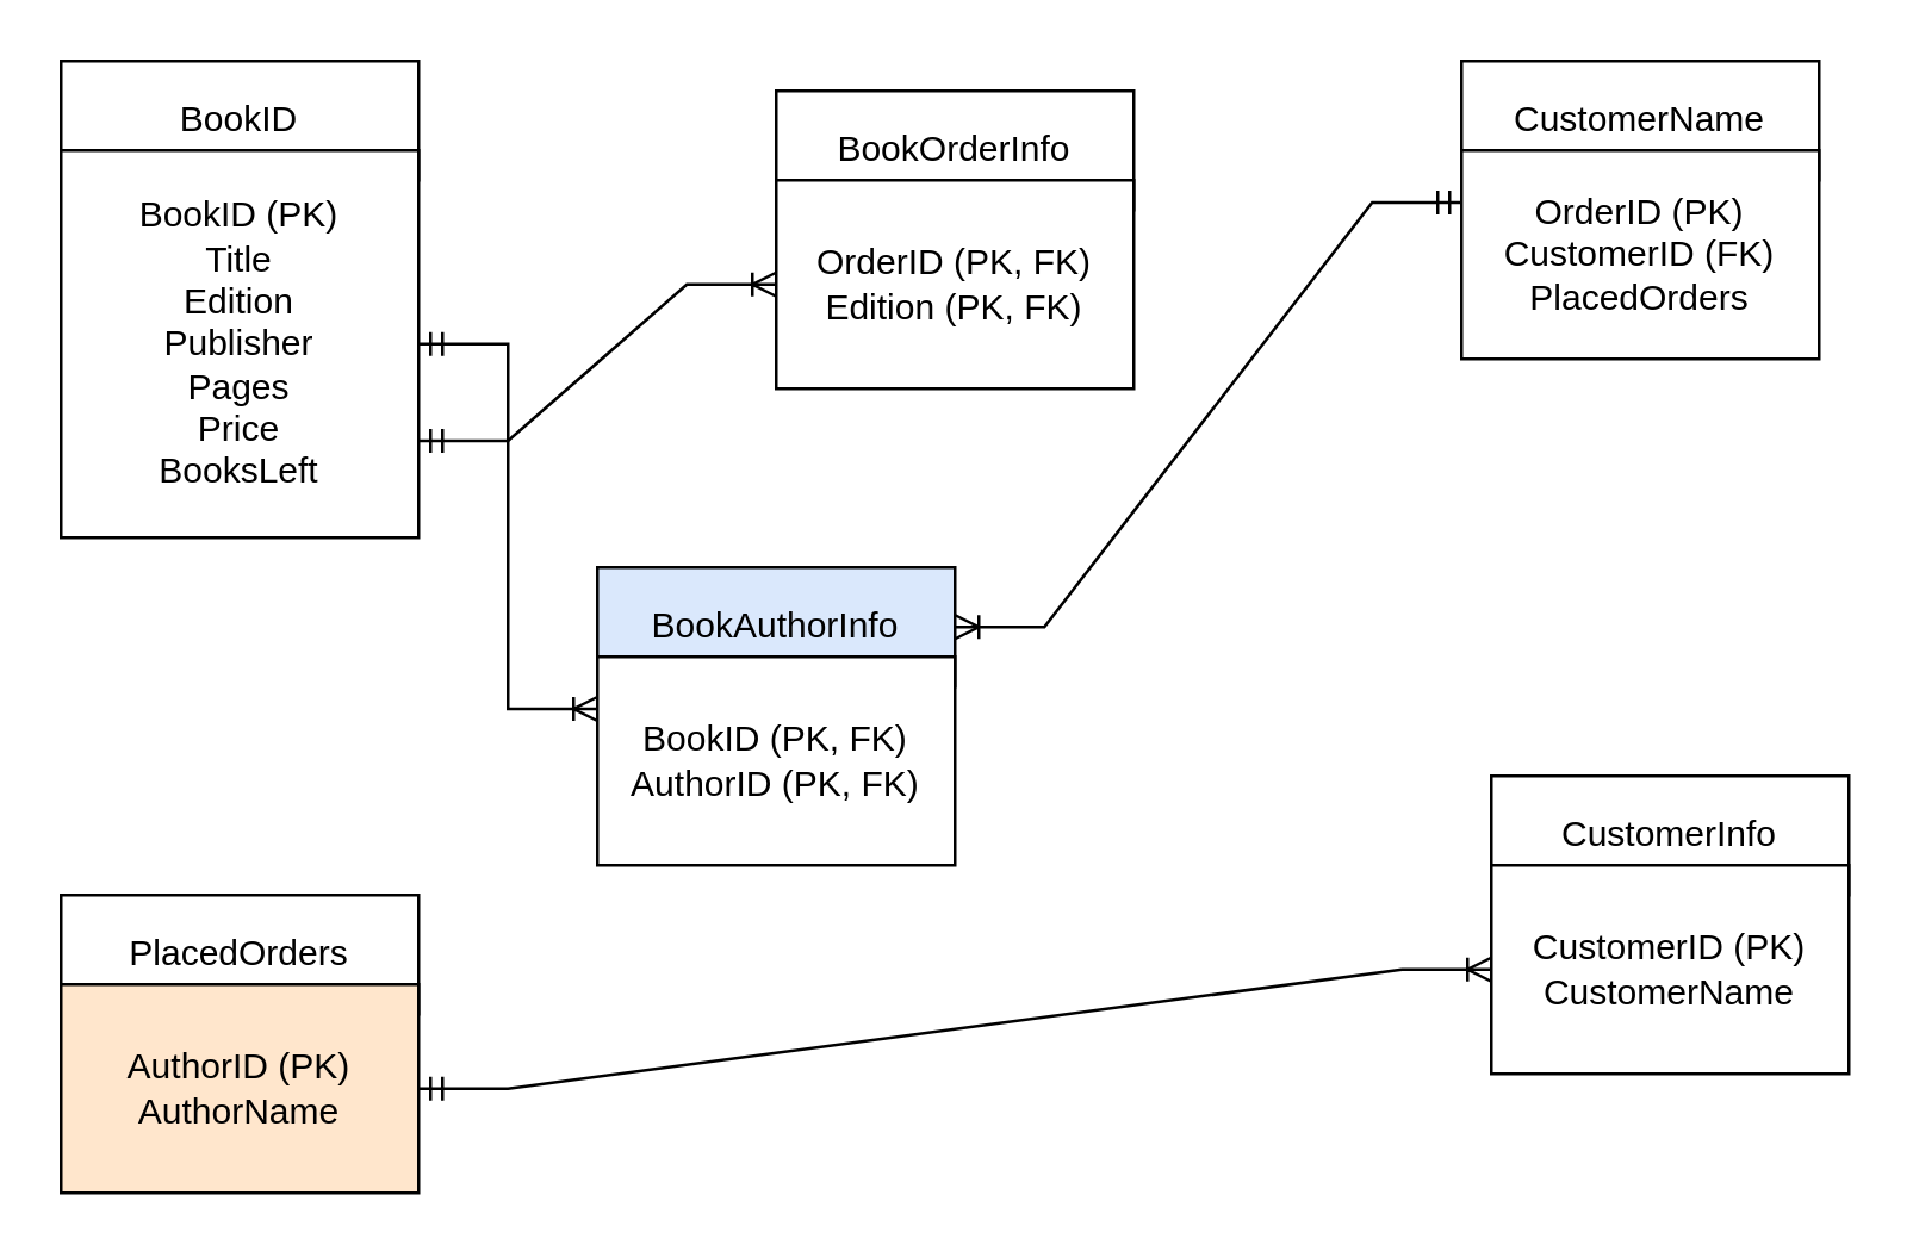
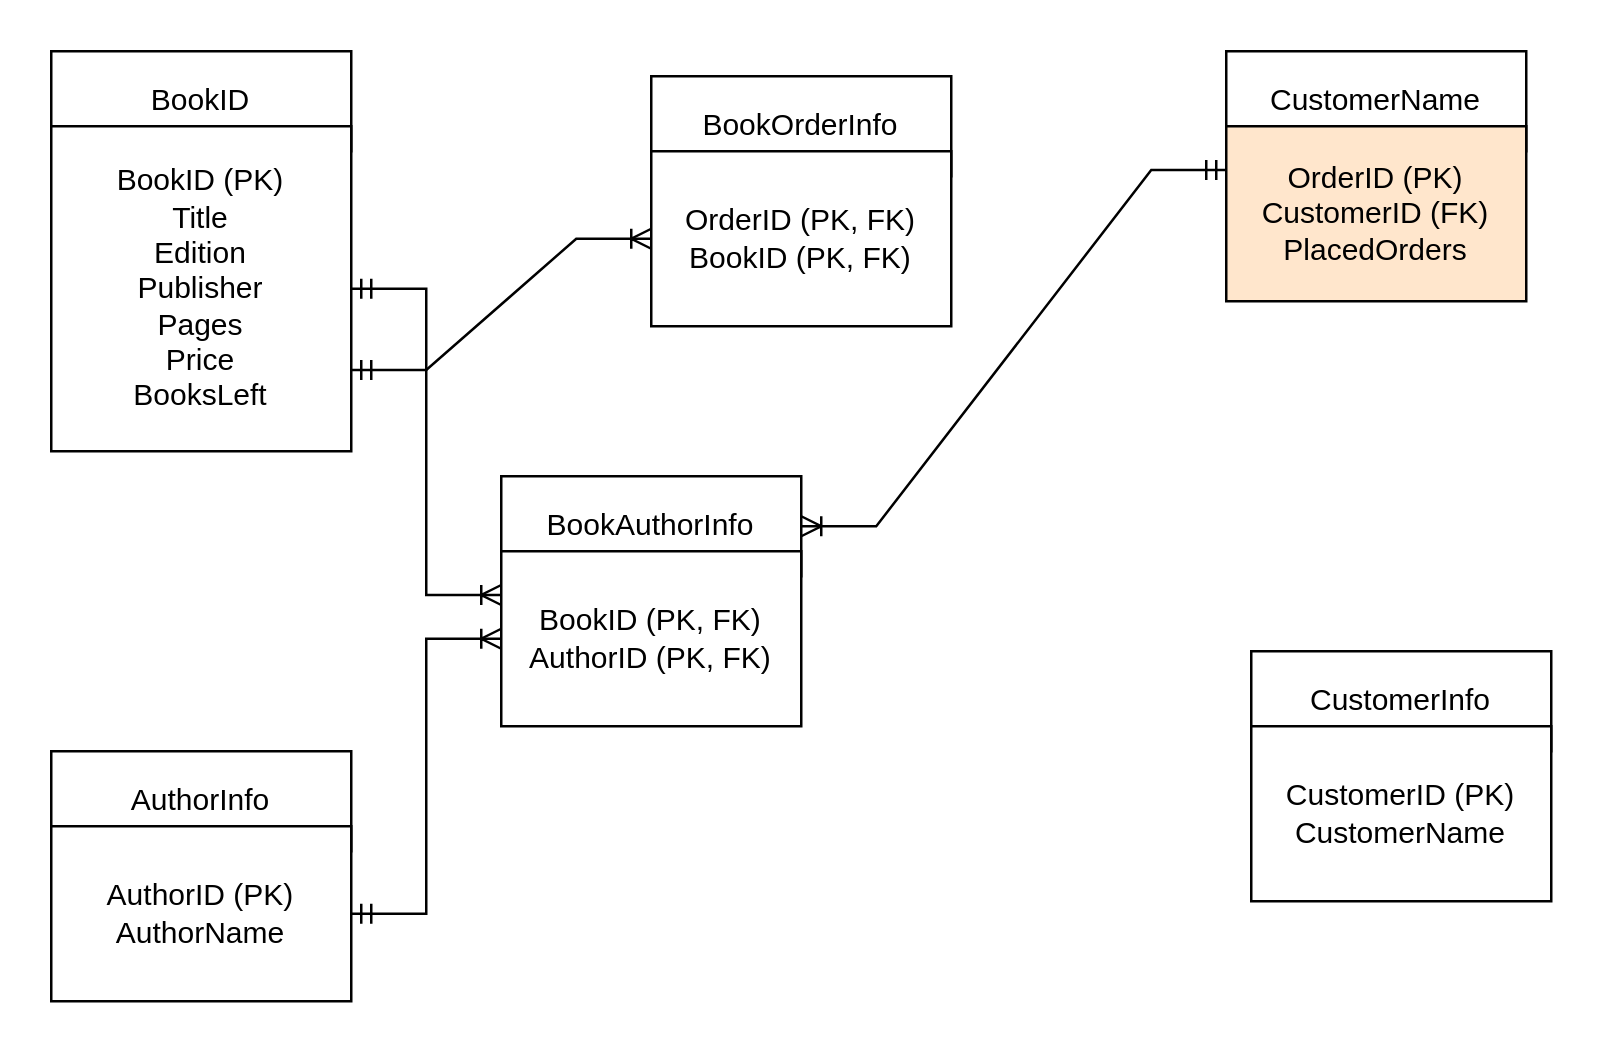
- <mxCell id="5" value="OrderID (PK)&lt;br&gt;CustomerID (FK)&lt;br&gt;PlacedOrders" style="rounded=0;whiteSpace=wrap;html=1;" parent="1" vertex="1"><mxGeometry x="490" y="50" width="120" height="70" as="geometry" /></mxCell>
+ <mxCell id="5" value="OrderID (PK)&lt;br&gt;CustomerID (FK)&lt;br&gt;PlacedOrders" style="rounded=0;whiteSpace=wrap;html=1;fillColor=#ffe6cc;" parent="1" vertex="1"><mxGeometry x="490" y="50" width="120" height="70" as="geometry" /></mxCell>
- <mxCell id="11" value="OrderID (PK, FK)&lt;br&gt;Edition (PK, FK)" style="rounded=0;whiteSpace=wrap;html=1;" parent="1" vertex="1"><mxGeometry x="260" y="60" width="120" height="70" as="geometry" /></mxCell>
+ <mxCell id="11" value="OrderID (PK, FK)&lt;br&gt;BookID (PK, FK)" style="rounded=0;whiteSpace=wrap;html=1;" parent="1" vertex="1"><mxGeometry x="260" y="60" width="120" height="70" as="geometry" /></mxCell>
- <mxCell id="14" value="BookAuthorInfo" style="rounded=0;whiteSpace=wrap;html=1;fillColor=#dae8fc;" parent="1" vertex="1"><mxGeometry x="200" y="190" width="120" height="40" as="geometry" /></mxCell>
+ <mxCell id="14" value="BookAuthorInfo" style="rounded=0;whiteSpace=wrap;html=1;" parent="1" vertex="1"><mxGeometry x="200" y="190" width="120" height="40" as="geometry" /></mxCell>
- <mxCell id="6" value="PlacedOrders" style="rounded=0;whiteSpace=wrap;html=1;" parent="1" vertex="1"><mxGeometry x="20" y="300" width="120" height="40" as="geometry" /></mxCell>
+ <mxCell id="6" value="AuthorInfo" style="rounded=0;whiteSpace=wrap;html=1;" parent="1" vertex="1"><mxGeometry x="20" y="300" width="120" height="40" as="geometry" /></mxCell>
- <mxCell id="16" value="" style="edgeStyle=entityRelationEdgeStyle;fontSize=12;html=1;endArrow=ERoneToMany;startArrow=ERmandOne;rounded=0;exitX=1;exitY=0.5;exitDx=0;exitDy=0;" parent="1" source="7" target="9" edge="1"><mxGeometry width="100" height="100" relative="1" as="geometry"><mxPoint x="120" y="322.5" as="sourcePoint" /><mxPoint x="240" y="270" as="targetPoint" /></mxGeometry></mxCell>
+ <mxCell id="16" value="" style="edgeStyle=entityRelationEdgeStyle;fontSize=12;html=1;endArrow=ERoneToMany;startArrow=ERmandOne;rounded=0;entryX=0;entryY=0.5;entryDx=0;entryDy=0;exitX=1;exitY=0.5;exitDx=0;exitDy=0;" parent="1" source="7" target="15" edge="1"><mxGeometry width="100" height="100" relative="1" as="geometry"><mxPoint x="120" y="322.5" as="sourcePoint" /><mxPoint x="240" y="270" as="targetPoint" /></mxGeometry></mxCell>
- <mxCell id="7" value="AuthorID (PK)&lt;br&gt;AuthorName" style="rounded=0;whiteSpace=wrap;html=1;fillColor=#ffe6cc;" parent="1" vertex="1"><mxGeometry x="20" y="330" width="120" height="70" as="geometry" /></mxCell>
+ <mxCell id="7" value="AuthorID (PK)&lt;br&gt;AuthorName" style="rounded=0;whiteSpace=wrap;html=1;" parent="1" vertex="1"><mxGeometry x="20" y="330" width="120" height="70" as="geometry" /></mxCell>
